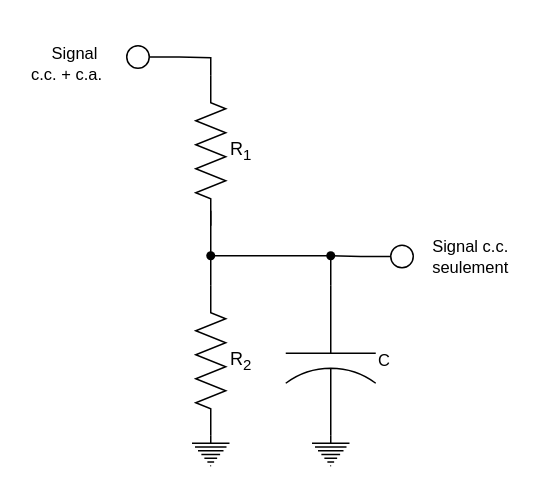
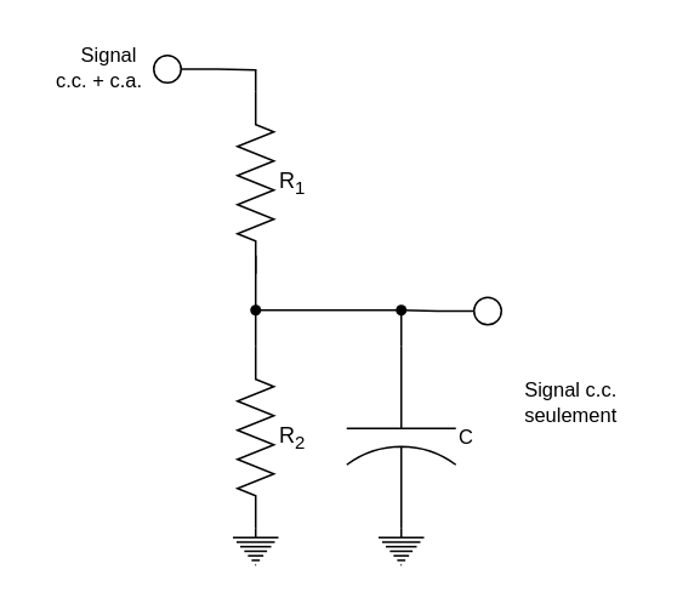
- <mxCell id="2" value="Signal&amp;nbsp;&lt;br&gt;c.c. + c.a." style="text;html=1;whiteSpace=wrap;strokeColor=none;fillColor=none;align=right;verticalAlign=middle;rounded=0;fontFamily=Helvetica;fontSize=11;fontColor=default;labelBackgroundColor=default;convertToSvg=1;" vertex="1" parent="1"><mxGeometry x="10" y="25" width="60" height="33" as="geometry" /></mxCell>
+ <mxCell id="2" value="Signal&amp;nbsp;&lt;br&gt;c.c. + c.a." style="text;html=1;whiteSpace=wrap;strokeColor=none;fillColor=none;align=right;verticalAlign=middle;rounded=0;fontFamily=Helvetica;fontSize=11;fontColor=default;labelBackgroundColor=default;convertToSvg=1;" vertex="1" parent="1"><mxGeometry x="20" y="20" width="60" height="33" as="geometry" /></mxCell>
- <mxCell id="3" value="Signal c.c.&amp;nbsp;&lt;br&gt;&lt;div align=&quot;left&quot;&gt;seulement&lt;/div&gt;" style="text;html=1;whiteSpace=wrap;strokeColor=none;fillColor=none;align=center;verticalAlign=middle;rounded=0;fontFamily=Helvetica;fontSize=11;fontColor=default;labelBackgroundColor=default;convertToSvg=1;" vertex="1" parent="1"><mxGeometry x="280" y="155.5" width="70" height="30" as="geometry" /></mxCell>
+ <mxCell id="3" value="Signal c.c.&amp;nbsp;&lt;br&gt;&lt;div align=&quot;left&quot;&gt;seulement&lt;/div&gt;" style="text;html=1;whiteSpace=wrap;strokeColor=none;fillColor=none;align=center;verticalAlign=middle;rounded=0;fontFamily=Helvetica;fontSize=11;fontColor=default;labelBackgroundColor=default;convertToSvg=1;" vertex="1" parent="1"><mxGeometry x="280" y="205.5" width="70" height="30" as="geometry" /></mxCell>
